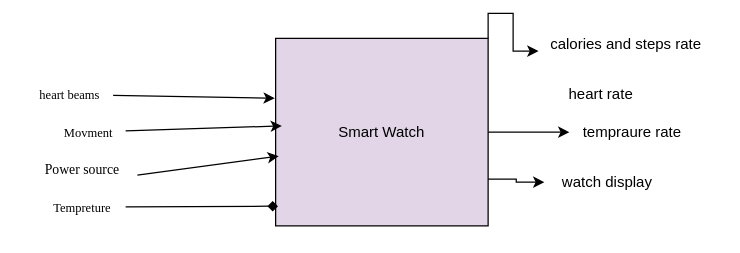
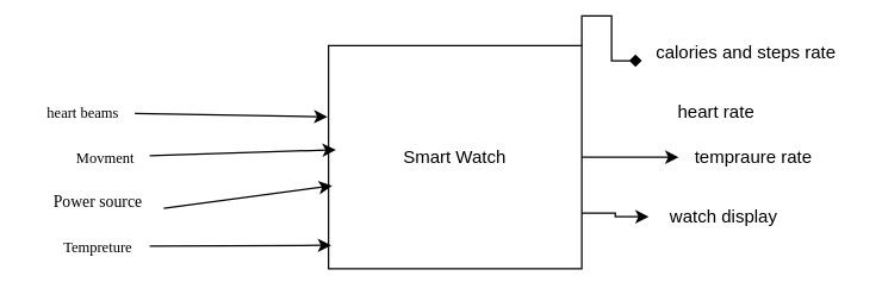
- <mxCell id="3" style="edgeStyle=orthogonalEdgeStyle;rounded=0;orthogonalLoop=1;jettySize=auto;html=1;exitX=1;exitY=0;exitDx=0;exitDy=0;entryX=0.002;entryY=0.673;entryDx=0;entryDy=0;entryPerimeter=0;" edge="1" parent="1" source="4" target="15"><mxGeometry relative="1" as="geometry" /></mxCell>
+ <mxCell id="3" style="edgeStyle=orthogonalEdgeStyle;rounded=0;orthogonalLoop=1;jettySize=auto;html=1;exitX=1;exitY=0;exitDx=0;exitDy=0;entryX=0.002;entryY=0.673;entryDx=0;entryDy=0;entryPerimeter=0;endArrow=diamond;" edge="1" parent="1" source="4" target="15"><mxGeometry relative="1" as="geometry" /></mxCell>
- <mxCell id="4" value="Smart Watch" style="rounded=0;whiteSpace=wrap;html=1;fillColor=#e1d5e7;" vertex="1" parent="1"><mxGeometry x="220" y="30" width="170" height="150" as="geometry" /></mxCell>
+ <mxCell id="4" value="Smart Watch" style="rounded=0;whiteSpace=wrap;html=1;" vertex="1" parent="1"><mxGeometry x="220" y="30" width="170" height="150" as="geometry" /></mxCell>
- <mxCell id="5" value="" style="endArrow=diamond;html=1;rounded=0;entryX=0.011;entryY=0.895;entryDx=0;entryDy=0;entryPerimeter=0;" edge="1" parent="1" source="9" target="4"><mxGeometry width="50" height="50" relative="1" as="geometry"><mxPoint x="125" y="150" as="sourcePoint" /><mxPoint x="205" y="150" as="targetPoint" /><Array as="points" /></mxGeometry></mxCell>
+ <mxCell id="5" value="" style="endArrow=classic;html=1;rounded=0;entryX=0.011;entryY=0.895;entryDx=0;entryDy=0;entryPerimeter=0;" edge="1" parent="1" source="9" target="4"><mxGeometry width="50" height="50" relative="1" as="geometry"><mxPoint x="125" y="150" as="sourcePoint" /><mxPoint x="205" y="150" as="targetPoint" /><Array as="points" /></mxGeometry></mxCell>
